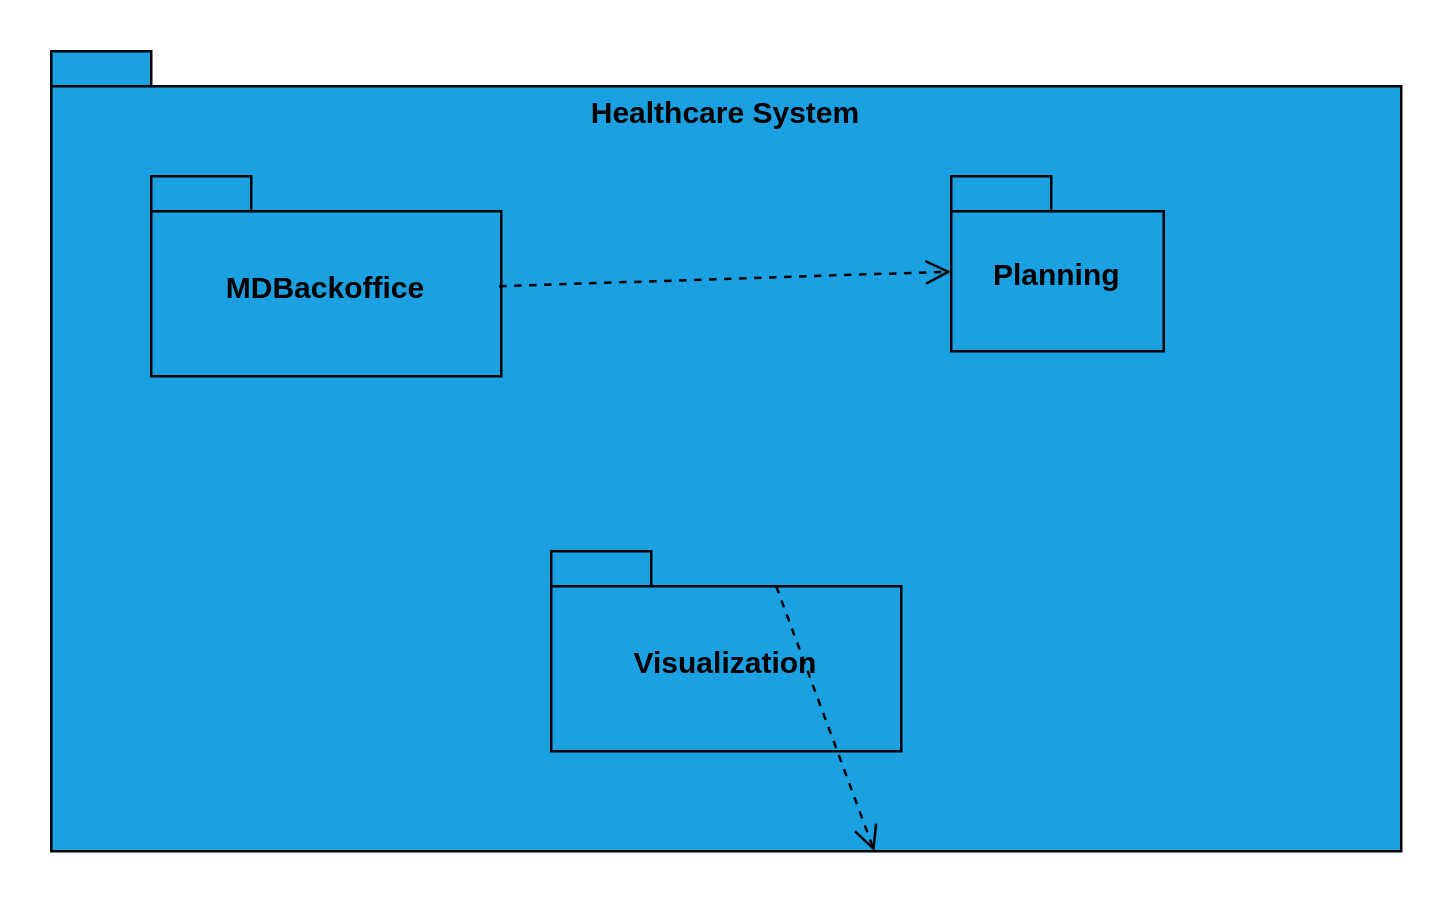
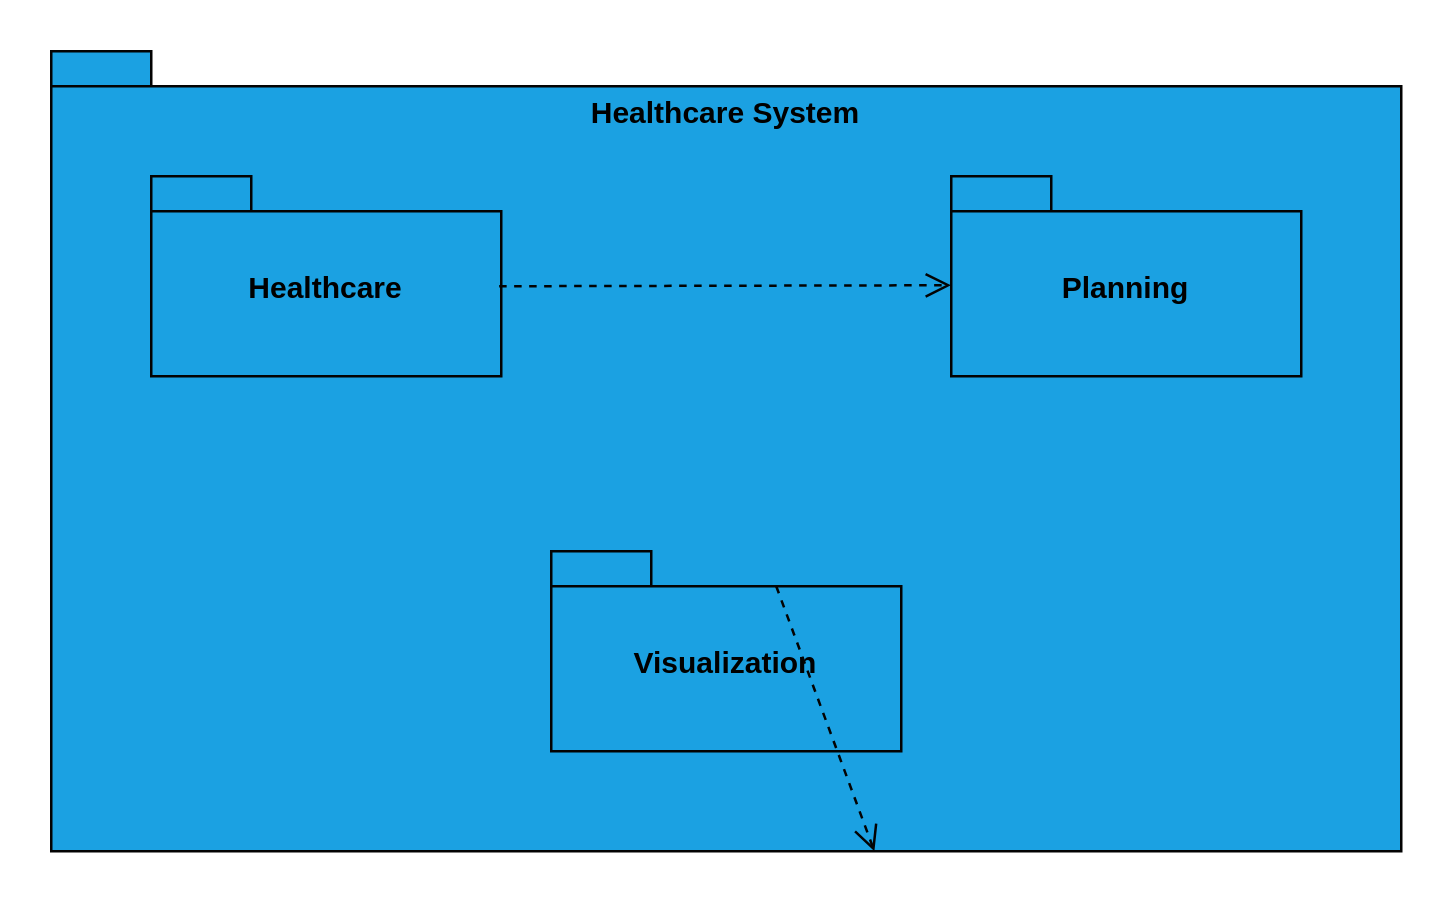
- <mxCell id="4" value="Planning" style="shape=folder;fontStyle=1;spacingTop=10;tabWidth=40;tabHeight=14;tabPosition=left;html=1;whiteSpace=wrap;fillColor=#1BA1E2;strokeColor=#030303;" parent="1" vertex="1"><mxGeometry x="380" y="70" width="85" height="70" as="geometry" /></mxCell>
+ <mxCell id="4" value="Planning" style="shape=folder;fontStyle=1;spacingTop=10;tabWidth=40;tabHeight=14;tabPosition=left;html=1;whiteSpace=wrap;fillColor=#1BA1E2;strokeColor=#030303;" parent="1" vertex="1"><mxGeometry x="380" y="70" width="140" height="80" as="geometry" /></mxCell>
- <mxCell id="3" value="MDBackoffice" style="shape=folder;fontStyle=1;spacingTop=10;tabWidth=40;tabHeight=14;tabPosition=left;html=1;whiteSpace=wrap;fillColor=#1BA1E2;strokeColor=#030303;" parent="1" vertex="1"><mxGeometry x="60" y="70" width="140" height="80" as="geometry" /></mxCell>
+ <mxCell id="3" value="Healthcare" style="shape=folder;fontStyle=1;spacingTop=10;tabWidth=40;tabHeight=14;tabPosition=left;html=1;whiteSpace=wrap;fillColor=#1BA1E2;strokeColor=#030303;" parent="1" vertex="1"><mxGeometry x="60" y="70" width="140" height="80" as="geometry" /></mxCell>
